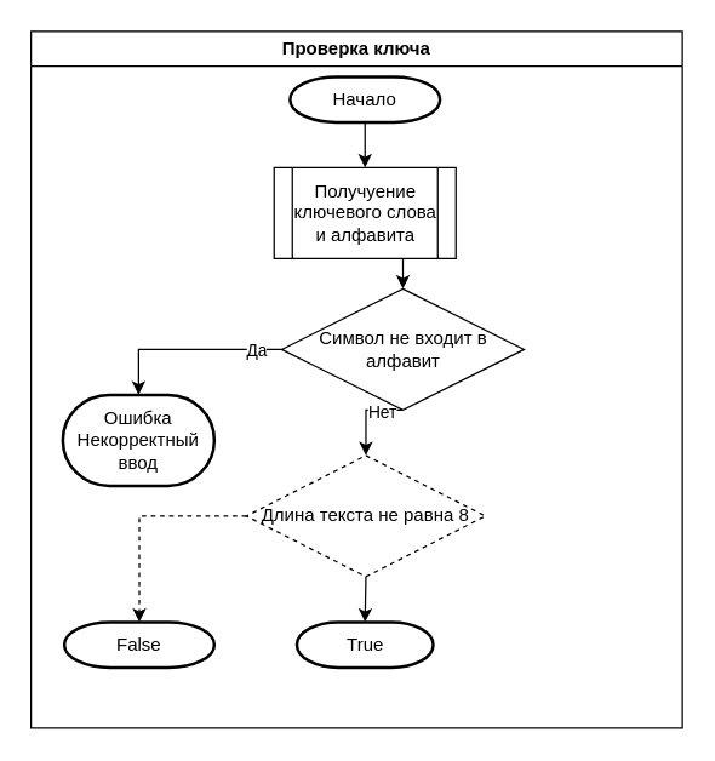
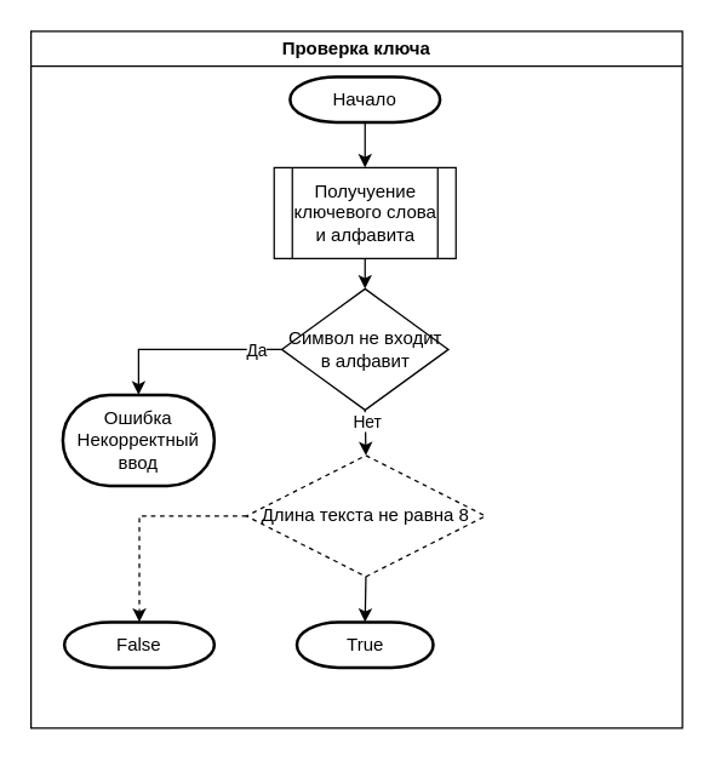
- <mxCell id="9" value=" Символ не входит в алфавит" style="rhombus;whiteSpace=wrap;html=1;" vertex="1" parent="2"><mxGeometry x="165.5" y="170" width="160" height="80" as="geometry" /></mxCell>
+ <mxCell id="9" value=" Символ не входит в алфавит" style="rhombus;whiteSpace=wrap;html=1;" vertex="1" parent="2"><mxGeometry x="165.5" y="170" width="110" height="80" as="geometry" /></mxCell>
